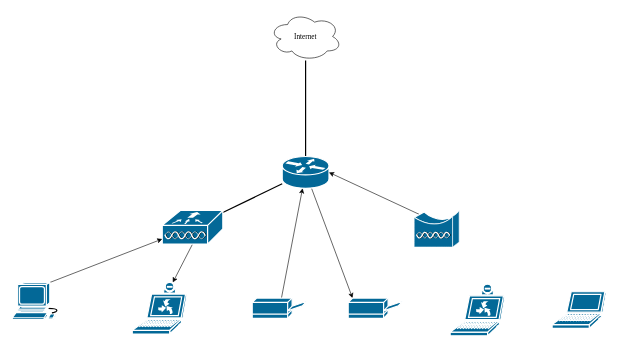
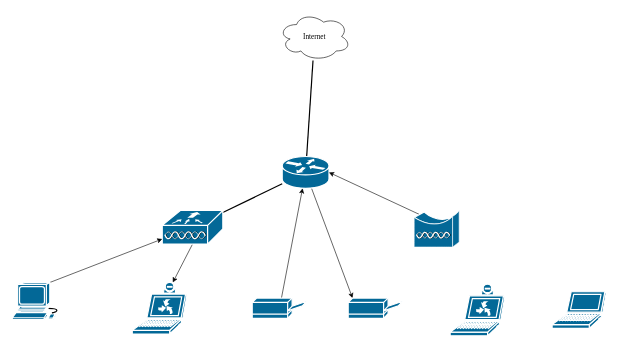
- <mxCell id="3" value="Internet" style="ellipse;shape=cloud;whiteSpace=wrap;html=1;rounded=0;shadow=0;comic=0;strokeWidth=1;fontFamily=Verdana;fontSize=12;" parent="1" vertex="1"><mxGeometry x="449" y="20" width="120" height="80" as="geometry" /></mxCell>
+ <mxCell id="3" value="Internet" style="ellipse;shape=cloud;whiteSpace=wrap;html=1;rounded=0;shadow=0;comic=0;strokeWidth=1;fontFamily=Verdana;fontSize=12;" parent="1" vertex="1"><mxGeometry x="464" y="20" width="120" height="80" as="geometry" /></mxCell>
